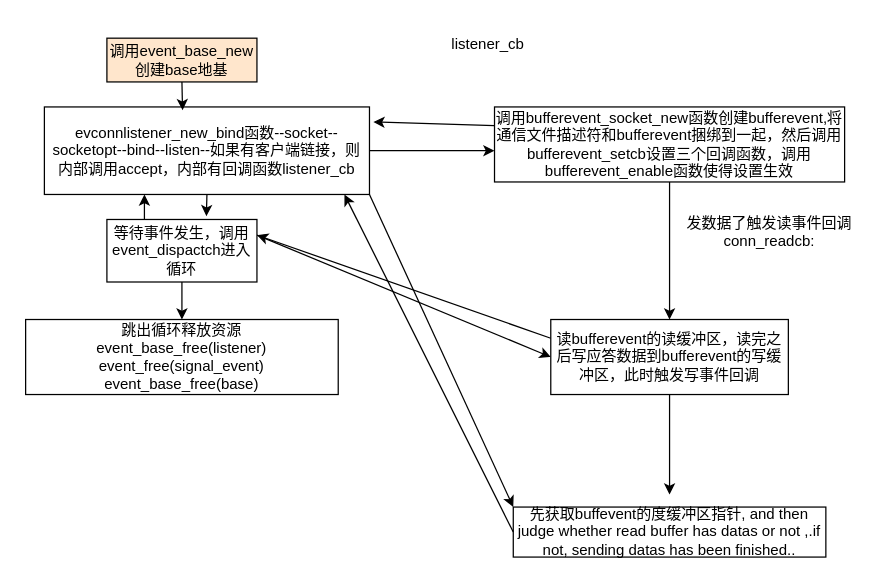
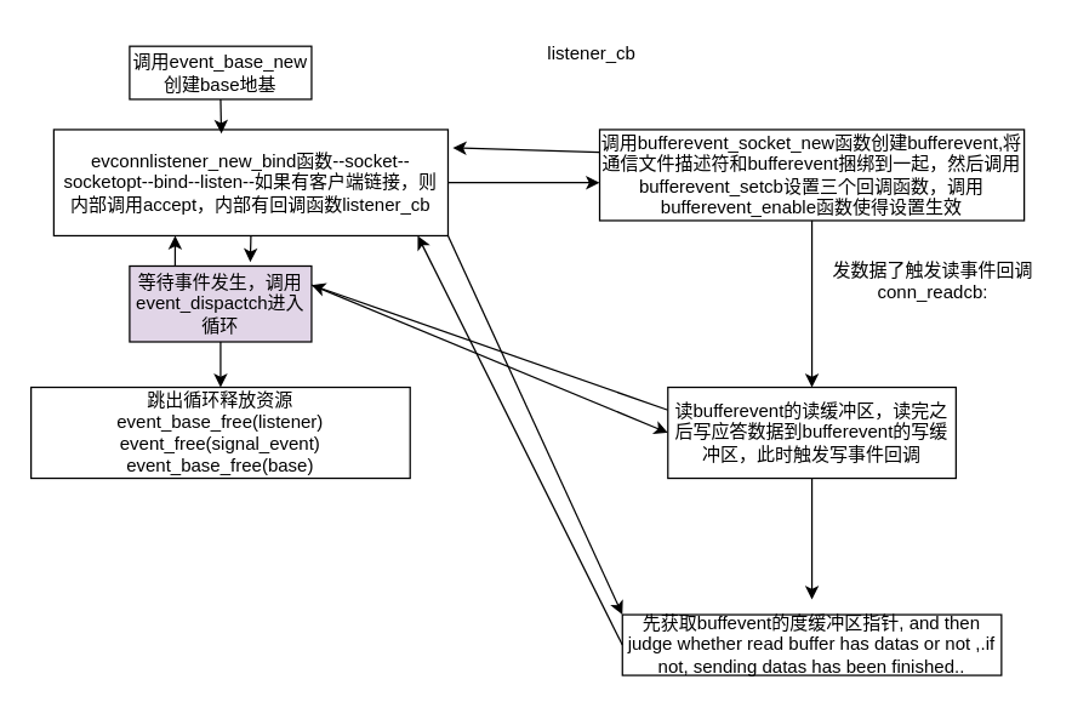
- <mxCell id="2" value="调用event_base_new创建base地基" style="rounded=0;whiteSpace=wrap;html=1;fillColor=#ffe6cc;" parent="1" vertex="1"><mxGeometry x="85" y="30" width="120" height="35" as="geometry" /></mxCell>
+ <mxCell id="2" value="调用event_base_new创建base地基" style="rounded=0;whiteSpace=wrap;html=1;" parent="1" vertex="1"><mxGeometry x="85" y="30" width="120" height="35" as="geometry" /></mxCell>
- <mxCell id="9" value="等待事件发生，调用event_dispactch进入循环" style="rounded=0;whiteSpace=wrap;html=1;" parent="1" vertex="1"><mxGeometry x="85" y="175" width="120" height="50" as="geometry" /></mxCell>
+ <mxCell id="9" value="等待事件发生，调用event_dispactch进入循环" style="rounded=0;whiteSpace=wrap;html=1;fillColor=#e1d5e7;" parent="1" vertex="1"><mxGeometry x="85" y="175" width="120" height="50" as="geometry" /></mxCell>
